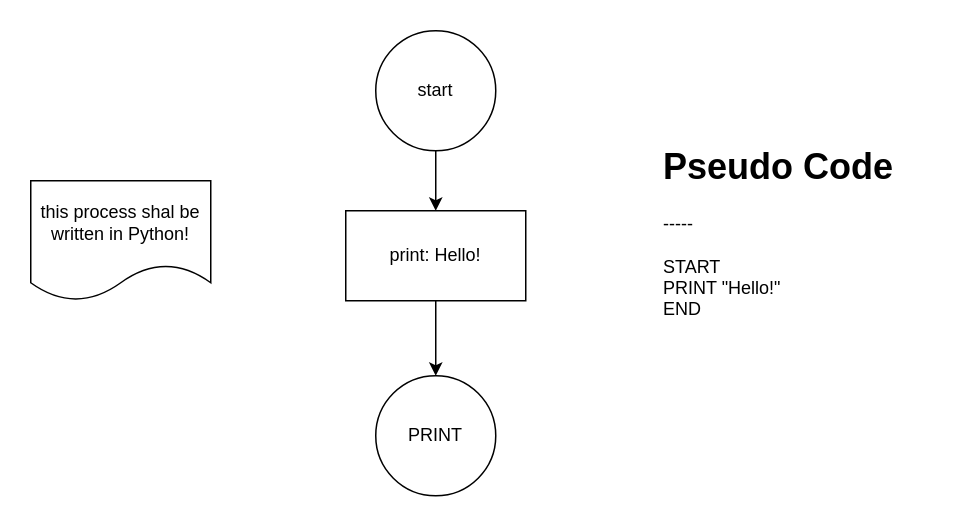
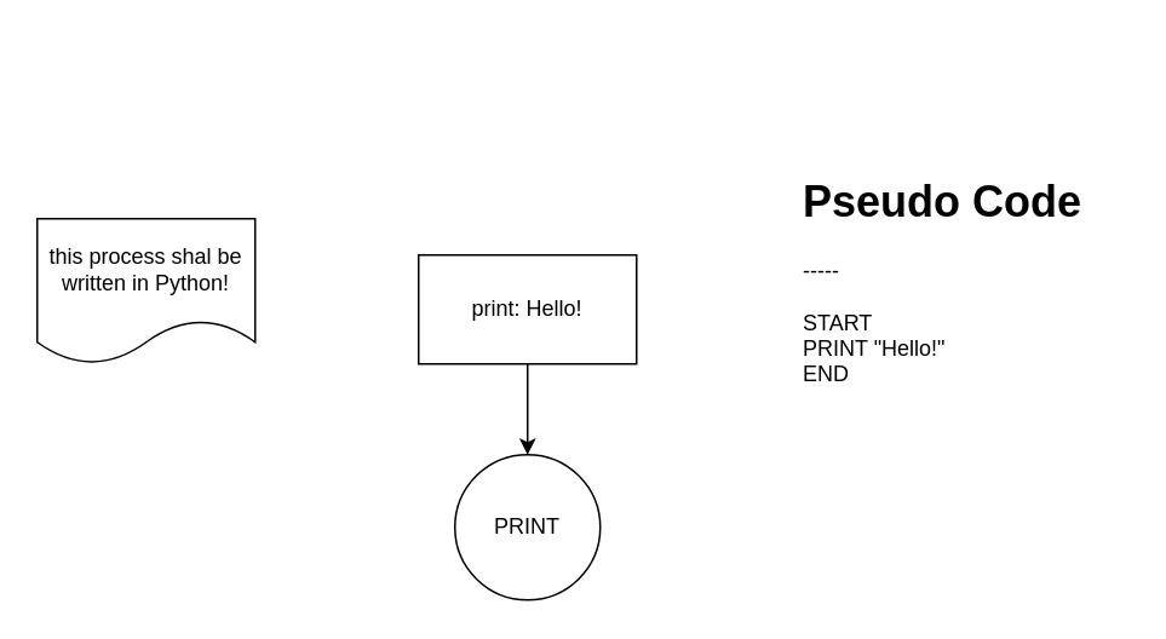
- <mxCell id="3" value="start" style="ellipse;whiteSpace=wrap;html=1;aspect=fixed;" vertex="1" parent="1"><mxGeometry x="250" y="20" width="80" height="80" as="geometry" /></mxCell>
- <mxCell id="2" value="" style="edgeStyle=orthogonalEdgeStyle;rounded=0;orthogonalLoop=1;jettySize=auto;html=1;" edge="1" parent="1" source="3" target="5"><mxGeometry relative="1" as="geometry" /></mxCell>
